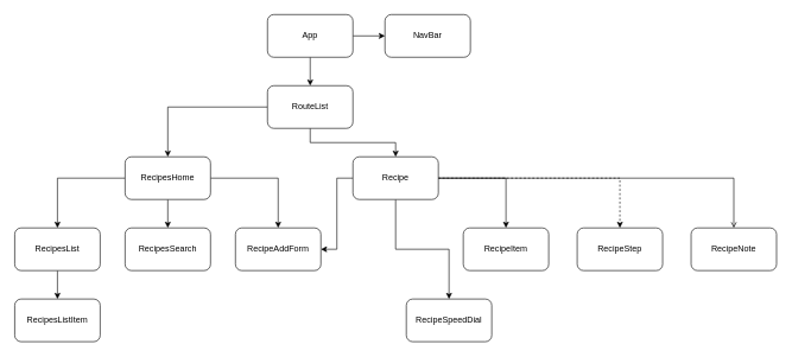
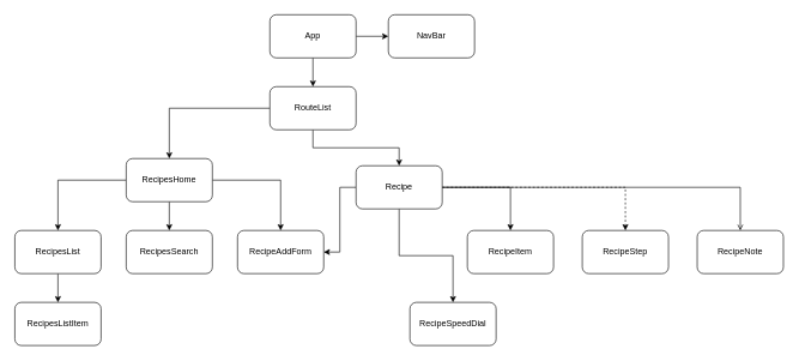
- <mxCell id="17" value="Recipe" style="rounded=1;whiteSpace=wrap;html=1;" vertex="1" parent="1"><mxGeometry x="495" y="220" width="120" height="60" as="geometry" /></mxCell>
+ <mxCell id="17" value="Recipe" style="rounded=1;whiteSpace=wrap;html=1;" vertex="1" parent="1"><mxGeometry x="495" y="230" width="120" height="60" as="geometry" /></mxCell>
